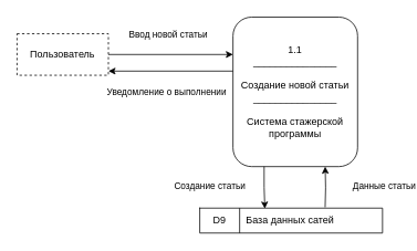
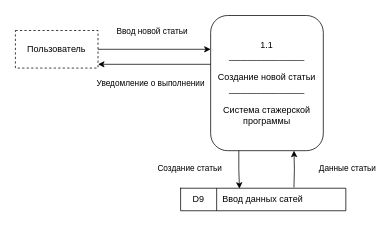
- <mxCell id="11" value="База данных сатей" style="shape=partialRectangle;html=1;whiteSpace=wrap;connectable=0;fillColor=none;top=0;left=0;bottom=0;right=0;align=left;spacingLeft=6;overflow=hidden;strokeColor=inherit;fontSize=12;" parent="9" vertex="1"><mxGeometry x="48" width="172" height="30" as="geometry"><mxRectangle width="172" height="30" as="alternateBounds" /></mxGeometry></mxCell>
+ <mxCell id="11" value="Ввод данных сатей" style="shape=partialRectangle;html=1;whiteSpace=wrap;connectable=0;fillColor=none;top=0;left=0;bottom=0;right=0;align=left;spacingLeft=6;overflow=hidden;strokeColor=inherit;fontSize=12;" parent="9" vertex="1"><mxGeometry x="48" width="172" height="30" as="geometry"><mxRectangle width="172" height="30" as="alternateBounds" /></mxGeometry></mxCell>
